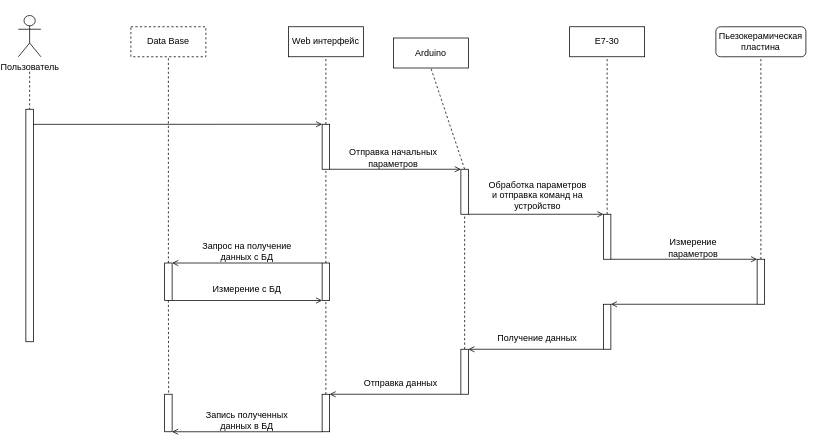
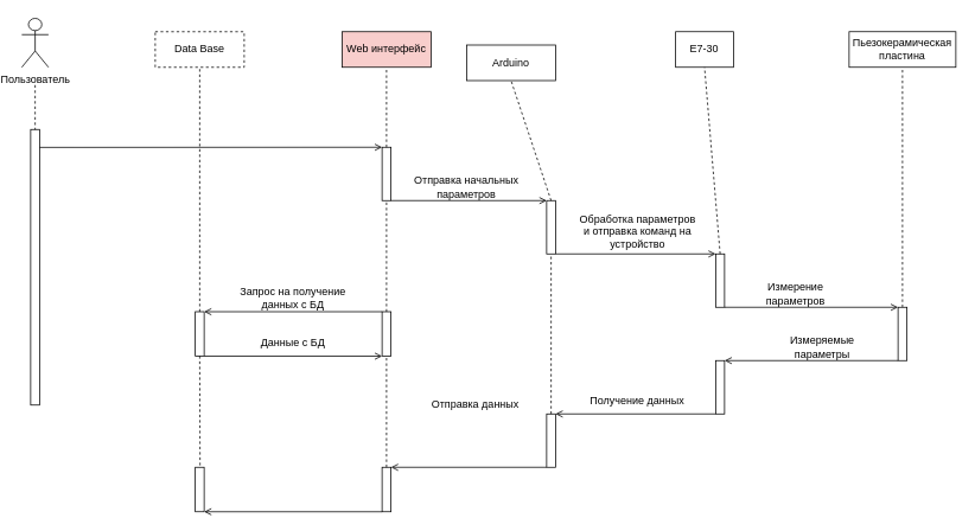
- <mxCell id="3" value="Web интерфейс" style="rounded=0;whiteSpace=wrap;html=1;" parent="1" vertex="1"><mxGeometry x="380" y="35" width="100" height="40" as="geometry" /></mxCell>
+ <mxCell id="3" value="Web интерфейс" style="rounded=0;whiteSpace=wrap;html=1;fillColor=#f8cecc;" parent="1" vertex="1"><mxGeometry x="380" y="35" width="100" height="40" as="geometry" /></mxCell>
- <mxCell id="7" value="E7-30" style="rounded=0;whiteSpace=wrap;html=1;" parent="1" vertex="1"><mxGeometry x="755" y="35" width="100" height="40" as="geometry" /></mxCell>
+ <mxCell id="7" value="E7-30" style="rounded=0;whiteSpace=wrap;html=1;" parent="1" vertex="1"><mxGeometry x="755" y="35" width="65" height="40" as="geometry" /></mxCell>
- <mxCell id="37" value="Пьезокерамическая пластина" style="whiteSpace=wrap;html=1;rounded=1;" parent="1" vertex="1"><mxGeometry x="950" y="35" width="120" height="40" as="geometry" /></mxCell>
+ <mxCell id="37" value="Пьезокерамическая пластина" style="rounded=0;whiteSpace=wrap;html=1;" parent="1" vertex="1"><mxGeometry x="950" y="35" width="120" height="40" as="geometry" /></mxCell>
- <mxCell id="43" value="Измерение параметров" style="text;html=1;strokeColor=none;fillColor=none;align=center;verticalAlign=middle;whiteSpace=wrap;rounded=0;" parent="1" vertex="1"><mxGeometry x="880" y="315" width="80" height="30" as="geometry" /></mxCell>
+ <mxCell id="43" value="Измерение параметров" style="text;html=1;strokeColor=none;fillColor=none;align=center;verticalAlign=middle;whiteSpace=wrap;rounded=0;" parent="1" vertex="1"><mxGeometry x="850" y="315" width="80" height="30" as="geometry" /></mxCell>
- <mxCell id="32" value="Измерение с БД" style="text;html=1;strokeColor=none;fillColor=none;align=center;verticalAlign=middle;whiteSpace=wrap;rounded=0;" parent="1" vertex="1"><mxGeometry x="260" y="370" width="130" height="30" as="geometry" /></mxCell>
+ <mxCell id="32" value="Данные с БД" style="text;html=1;strokeColor=none;fillColor=none;align=center;verticalAlign=middle;whiteSpace=wrap;rounded=0;" parent="1" vertex="1"><mxGeometry x="260" y="370" width="130" height="30" as="geometry" /></mxCell>
+ <mxCell id="46" value="Измеряемые параметры" style="text;html=1;strokeColor=none;fillColor=none;align=center;verticalAlign=middle;whiteSpace=wrap;rounded=0;" vertex="1" parent="1"><mxGeometry x="880" y="375" width="80" height="30" as="geometry" /></mxCell>
- <mxCell id="22" value="Отправка данных" style="text;html=1;strokeColor=none;fillColor=none;align=center;verticalAlign=middle;whiteSpace=wrap;rounded=0;" parent="1" vertex="1"><mxGeometry x="465" y="495" width="130" height="30" as="geometry" /></mxCell>
+ <mxCell id="22" value="Отправка данных" style="text;html=1;strokeColor=none;fillColor=none;align=center;verticalAlign=middle;whiteSpace=wrap;rounded=0;" parent="1" vertex="1"><mxGeometry x="465" y="440" width="130" height="30" as="geometry" /></mxCell>
- <mxCell id="26" value="Запись полученных данных в БД" style="text;html=1;strokeColor=none;fillColor=none;align=center;verticalAlign=middle;whiteSpace=wrap;rounded=0;" parent="1" vertex="1"><mxGeometry x="260" y="545" width="130" height="30" as="geometry" /></mxCell>
